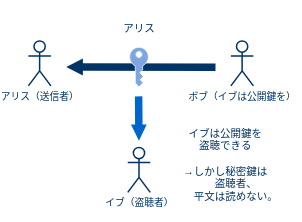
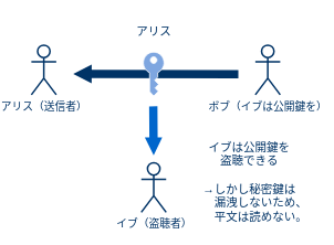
- <mxCell id="8" value="&lt;span style=&quot;font-size: 14px&quot;&gt;&lt;font color=&quot;#003366&quot;&gt;イブは公開鍵を&lt;br&gt;盗聴できる&lt;br&gt;&lt;br&gt;→しかし秘密鍵は&lt;br&gt;　　盗聴者、&lt;br&gt;　　平文は読めない。&lt;/font&gt;&lt;br&gt;&lt;/span&gt;" style="text;html=1;strokeColor=none;fillColor=none;align=center;verticalAlign=middle;whiteSpace=wrap;rounded=0;" parent="1" vertex="1"><mxGeometry x="202.5" y="164" width="160" height="110" as="geometry" /></mxCell>
+ <mxCell id="8" value="&lt;span style=&quot;font-size: 14px&quot;&gt;&lt;font color=&quot;#003366&quot;&gt;イブは公開鍵を&lt;br&gt;盗聴できる&lt;br&gt;&lt;br&gt;→しかし秘密鍵は&lt;br&gt;　　漏洩しないため、&lt;br&gt;　　平文は読めない。&lt;/font&gt;&lt;br&gt;&lt;/span&gt;" style="text;html=1;strokeColor=none;fillColor=none;align=center;verticalAlign=middle;whiteSpace=wrap;rounded=0;" parent="1" vertex="1"><mxGeometry x="202.5" y="164" width="160" height="110" as="geometry" /></mxCell>
